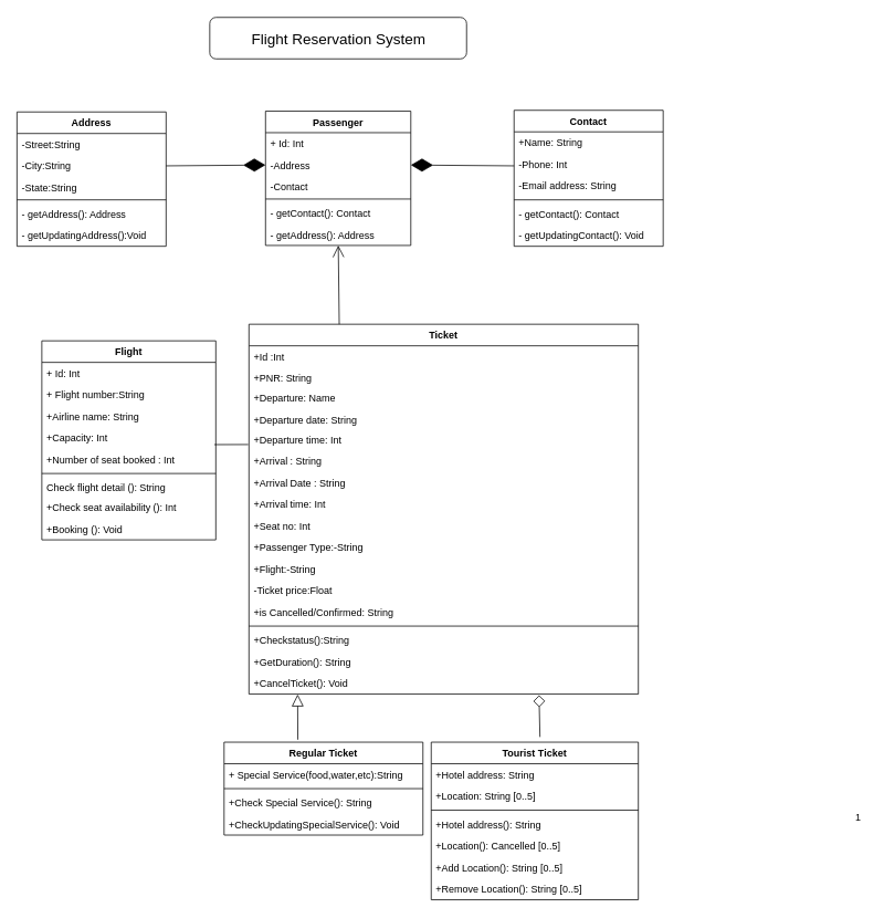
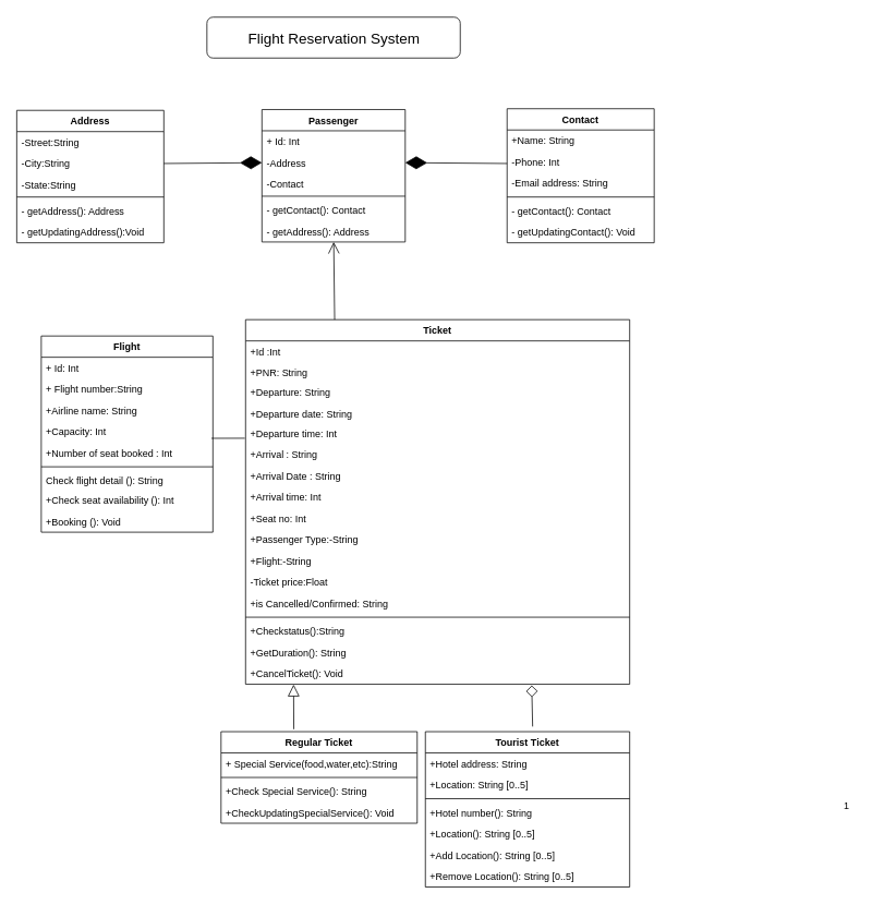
- <mxCell id="5" value="+Departure: Name" style="text;strokeColor=none;fillColor=none;align=left;verticalAlign=top;spacingLeft=4;spacingRight=4;overflow=hidden;rotatable=0;points=[[0,0.5],[1,0.5]];portConstraint=eastwest;" parent="2" vertex="1"><mxGeometry y="76" width="470" height="26" as="geometry" /></mxCell>
+ <mxCell id="5" value="+Departure: String" style="text;strokeColor=none;fillColor=none;align=left;verticalAlign=top;spacingLeft=4;spacingRight=4;overflow=hidden;rotatable=0;points=[[0,0.5],[1,0.5]];portConstraint=eastwest;" parent="2" vertex="1"><mxGeometry y="76" width="470" height="26" as="geometry" /></mxCell>
- <mxCell id="27" value="+Hotel address(): String " style="text;strokeColor=none;fillColor=none;align=left;verticalAlign=top;spacingLeft=4;spacingRight=4;overflow=hidden;rotatable=0;points=[[0,0.5],[1,0.5]];portConstraint=eastwest;" parent="23" vertex="1"><mxGeometry y="86" width="250" height="26" as="geometry" /></mxCell>
+ <mxCell id="27" value="+Hotel number(): String " style="text;strokeColor=none;fillColor=none;align=left;verticalAlign=top;spacingLeft=4;spacingRight=4;overflow=hidden;rotatable=0;points=[[0,0.5],[1,0.5]];portConstraint=eastwest;" parent="23" vertex="1"><mxGeometry y="86" width="250" height="26" as="geometry" /></mxCell>
- <mxCell id="28" value="+Location(): Cancelled [0..5]" style="text;strokeColor=none;fillColor=none;align=left;verticalAlign=top;spacingLeft=4;spacingRight=4;overflow=hidden;rotatable=0;points=[[0,0.5],[1,0.5]];portConstraint=eastwest;" parent="23" vertex="1"><mxGeometry y="112" width="250" height="26" as="geometry" /></mxCell>
+ <mxCell id="28" value="+Location(): String [0..5]" style="text;strokeColor=none;fillColor=none;align=left;verticalAlign=top;spacingLeft=4;spacingRight=4;overflow=hidden;rotatable=0;points=[[0,0.5],[1,0.5]];portConstraint=eastwest;" parent="23" vertex="1"><mxGeometry y="112" width="250" height="26" as="geometry" /></mxCell>
